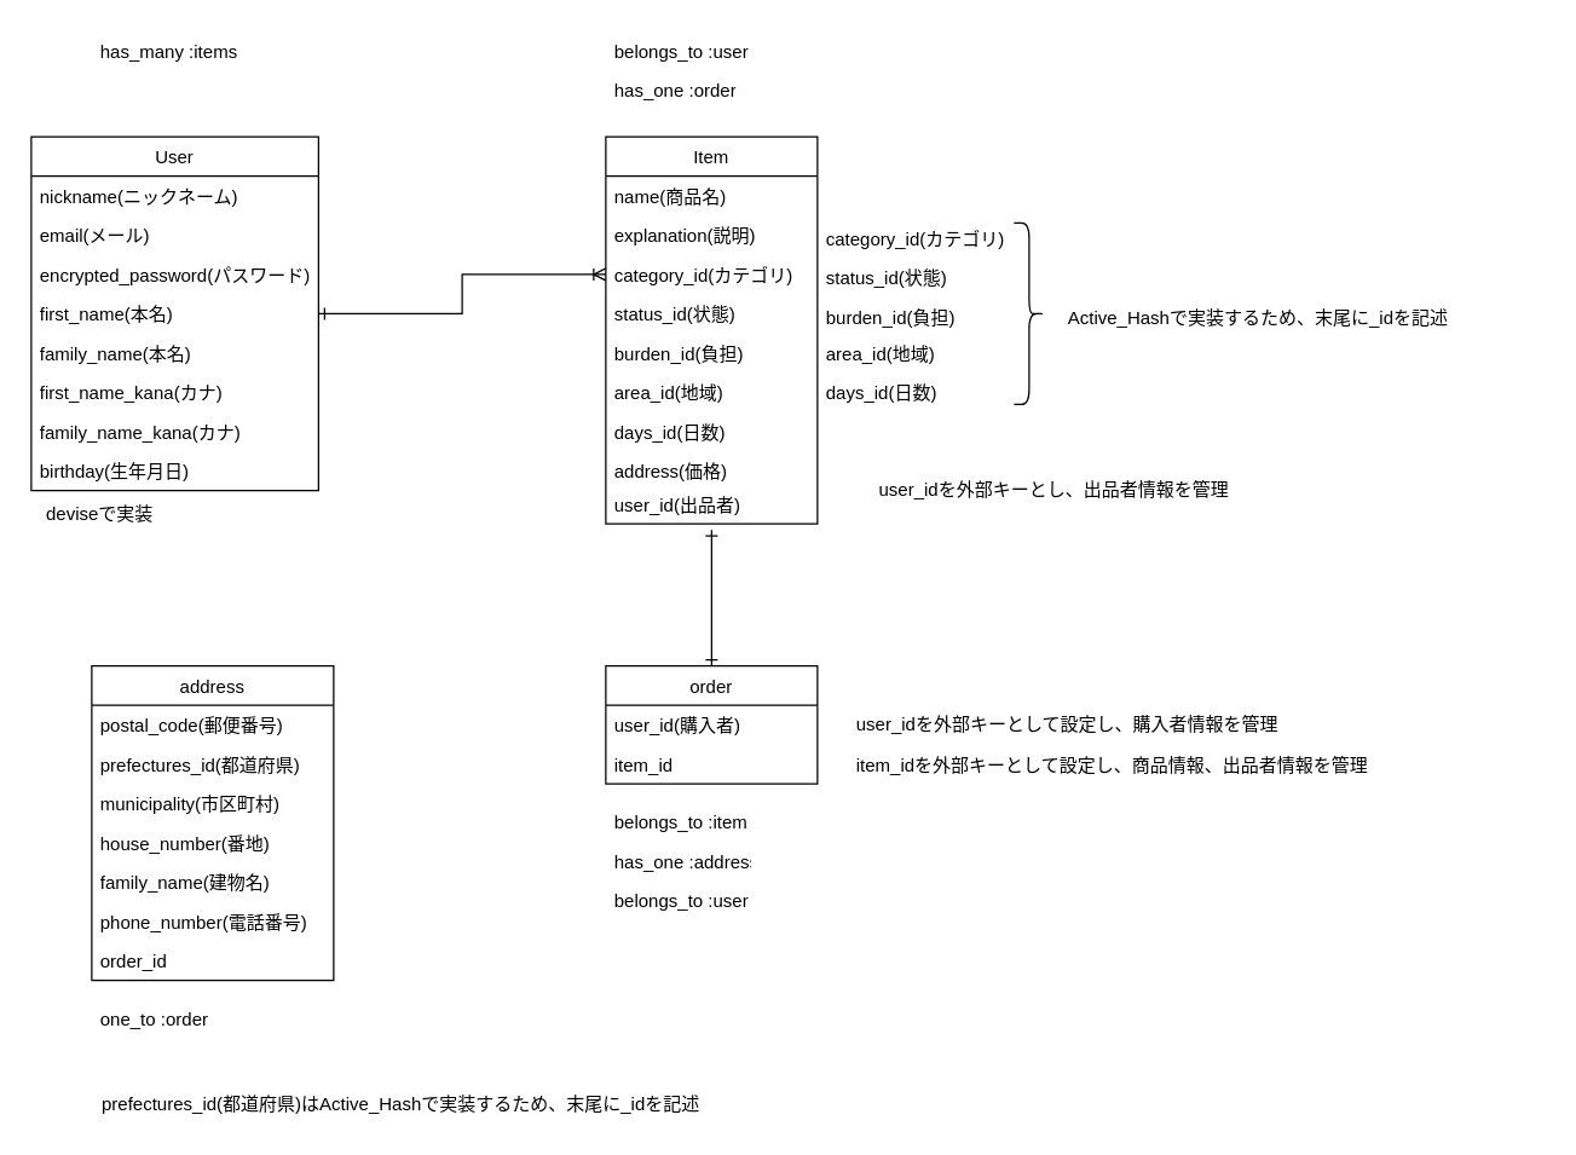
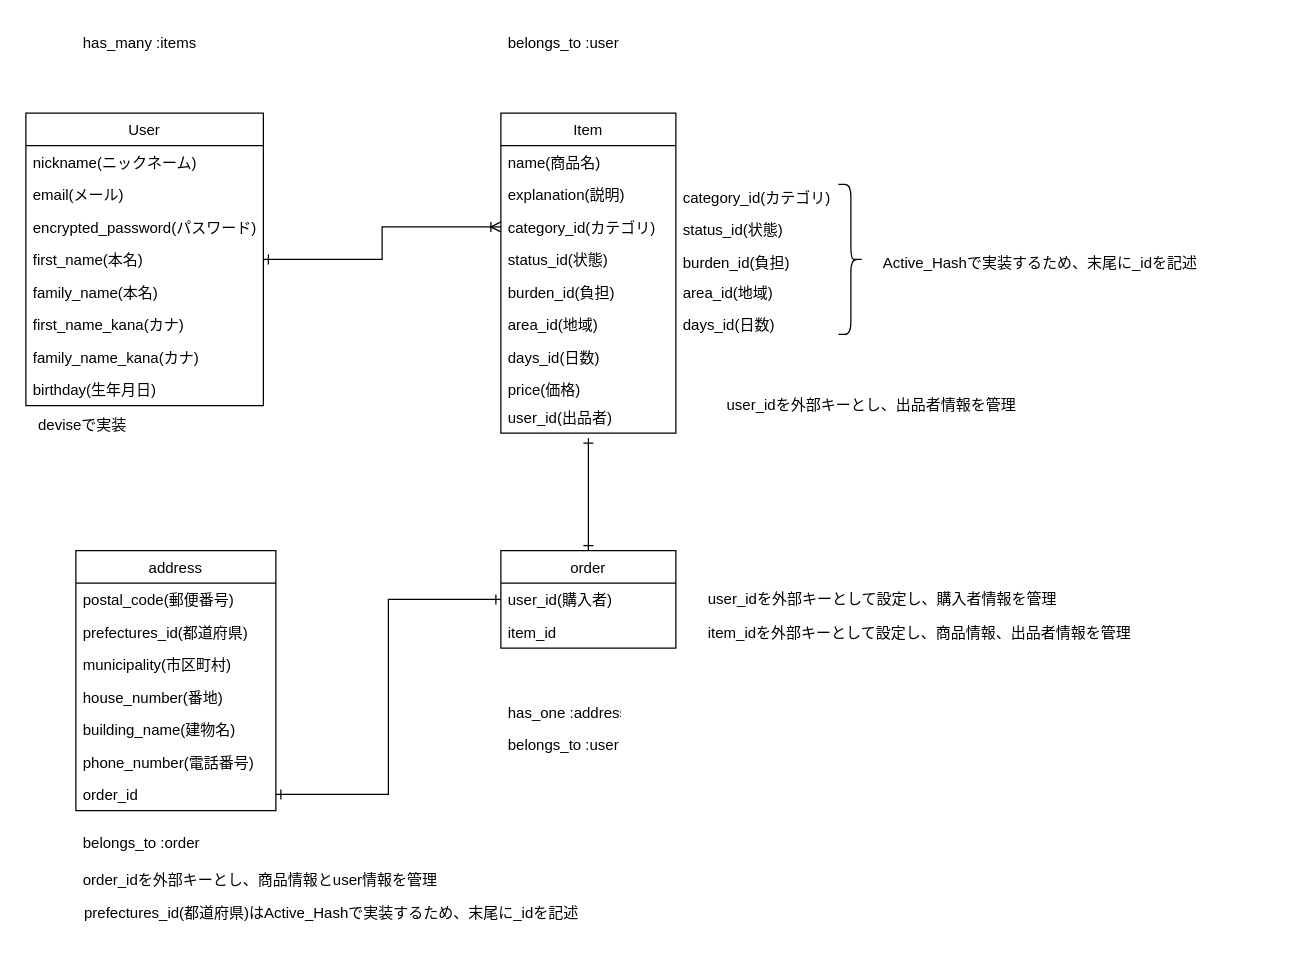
- <mxCell id="22" value="has_one :order" style="text;strokeColor=none;fillColor=none;align=left;verticalAlign=top;spacingLeft=4;spacingRight=4;overflow=hidden;rotatable=0;points=[[0,0.5],[1,0.5]];portConstraint=eastwest;" parent="1" vertex="1"><mxGeometry x="400" y="46" width="90" height="26" as="geometry" /></mxCell>
- <mxCell id="11" value="address(価格)" style="text;strokeColor=none;fillColor=none;align=left;verticalAlign=top;spacingLeft=4;spacingRight=4;overflow=hidden;rotatable=0;points=[[0,0.5],[1,0.5]];portConstraint=eastwest;" parent="3" vertex="1"><mxGeometry y="208" width="140" height="22" as="geometry" /></mxCell>
+ <mxCell id="11" value="price(価格)" style="text;strokeColor=none;fillColor=none;align=left;verticalAlign=top;spacingLeft=4;spacingRight=4;overflow=hidden;rotatable=0;points=[[0,0.5],[1,0.5]];portConstraint=eastwest;" parent="3" vertex="1"><mxGeometry y="208" width="140" height="22" as="geometry" /></mxCell>
- <mxCell id="23" value="belongs_to :item" style="text;strokeColor=none;fillColor=none;align=left;verticalAlign=top;spacingLeft=4;spacingRight=4;overflow=hidden;rotatable=0;points=[[0,0.5],[1,0.5]];portConstraint=eastwest;" parent="1" vertex="1"><mxGeometry x="400" y="530" width="100" height="20" as="geometry" /></mxCell>
+ <mxCell id="15" style="edgeStyle=orthogonalEdgeStyle;rounded=0;orthogonalLoop=1;jettySize=auto;html=1;exitX=1;exitY=0.5;exitDx=0;exitDy=0;entryX=0;entryY=0.5;entryDx=0;entryDy=0;endArrow=ERone;endFill=0;startArrow=ERone;startFill=0;" parent="1" source="45" target="20" edge="1"><mxGeometry relative="1" as="geometry" /></mxCell>
- <mxCell id="43" value="family_name(建物名)" style="text;strokeColor=none;fillColor=none;align=left;verticalAlign=top;spacingLeft=4;spacingRight=4;overflow=hidden;rotatable=0;points=[[0,0.5],[1,0.5]];portConstraint=eastwest;" parent="38" vertex="1"><mxGeometry y="130" width="160" height="26" as="geometry" /></mxCell>
+ <mxCell id="43" value="building_name(建物名)" style="text;strokeColor=none;fillColor=none;align=left;verticalAlign=top;spacingLeft=4;spacingRight=4;overflow=hidden;rotatable=0;points=[[0,0.5],[1,0.5]];portConstraint=eastwest;" parent="38" vertex="1"><mxGeometry y="130" width="160" height="26" as="geometry" /></mxCell>
- <mxCell id="26" value="one_to :order" style="text;strokeColor=none;fillColor=none;align=left;verticalAlign=top;spacingLeft=4;spacingRight=4;overflow=hidden;rotatable=0;points=[[0,0.5],[1,0.5]];portConstraint=eastwest;" parent="1" vertex="1"><mxGeometry x="60" y="660" width="110" height="26" as="geometry" /></mxCell>
+ <mxCell id="26" value="belongs_to :order" style="text;strokeColor=none;fillColor=none;align=left;verticalAlign=top;spacingLeft=4;spacingRight=4;overflow=hidden;rotatable=0;points=[[0,0.5],[1,0.5]];portConstraint=eastwest;" parent="1" vertex="1"><mxGeometry x="60" y="660" width="110" height="26" as="geometry" /></mxCell>
+ <mxCell id="53" value="order_idを外部キーとし、商品情報とuser情報を管理" style="text;strokeColor=none;fillColor=none;align=left;verticalAlign=top;spacingLeft=4;spacingRight=4;overflow=hidden;rotatable=0;points=[[0,0.5],[1,0.5]];portConstraint=eastwest;" vertex="1" parent="1"><mxGeometry x="60" y="690" width="310" height="26" as="geometry" /></mxCell>
